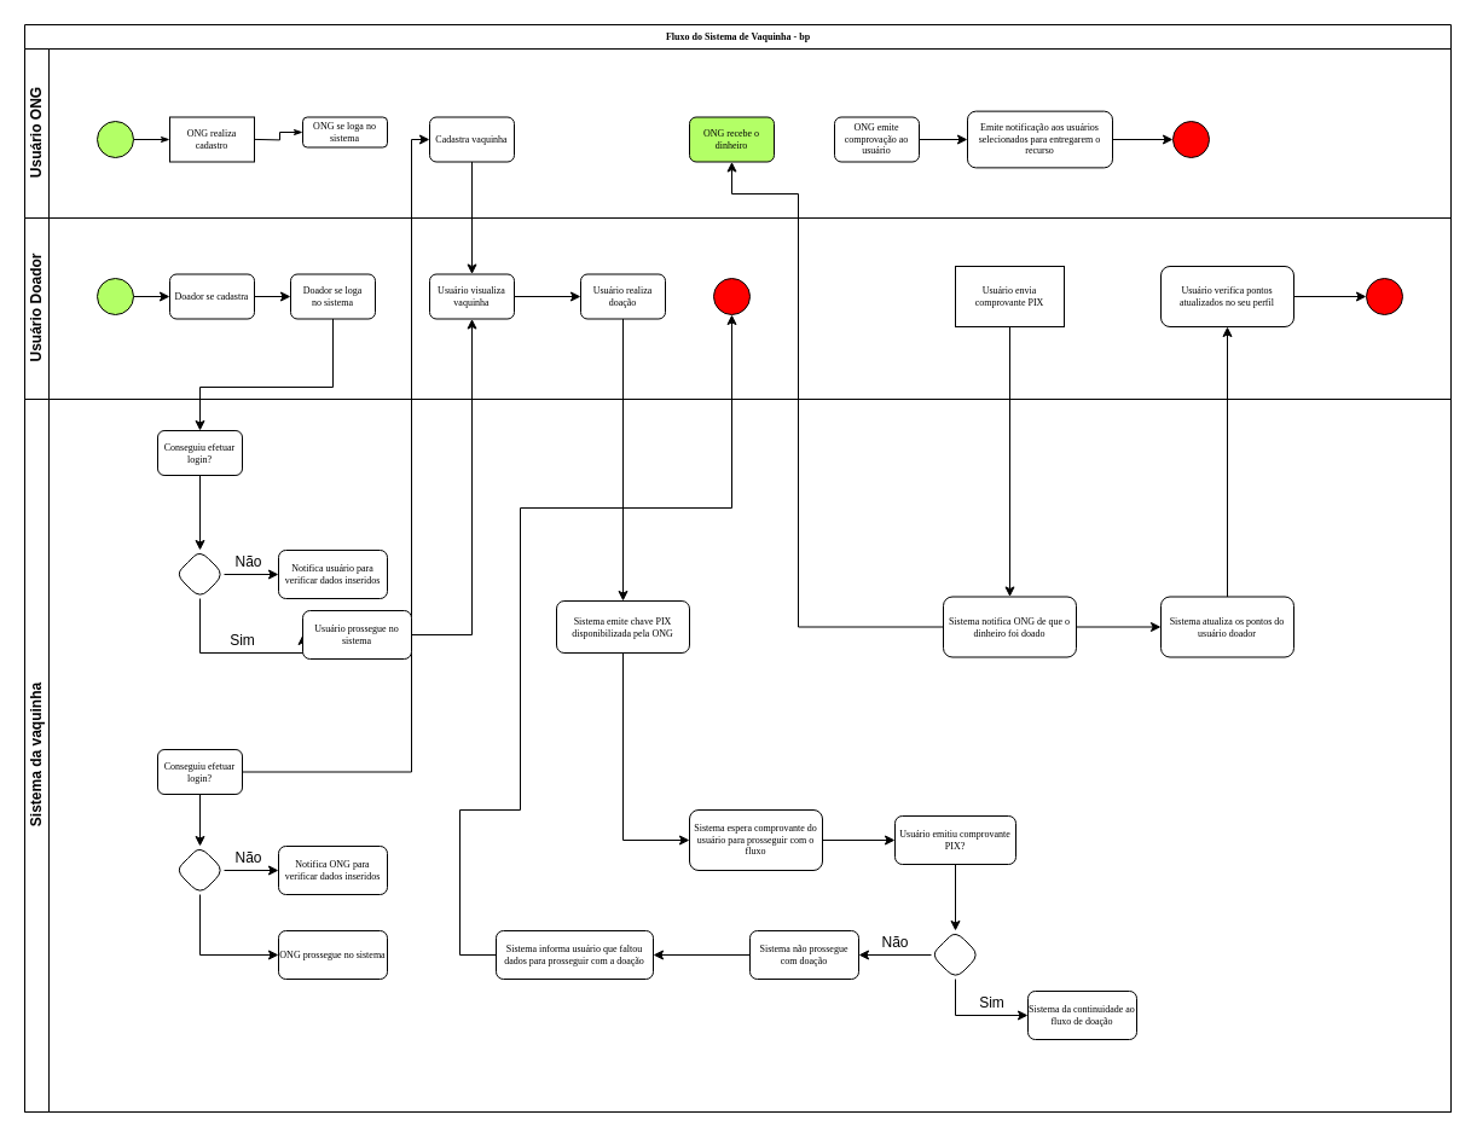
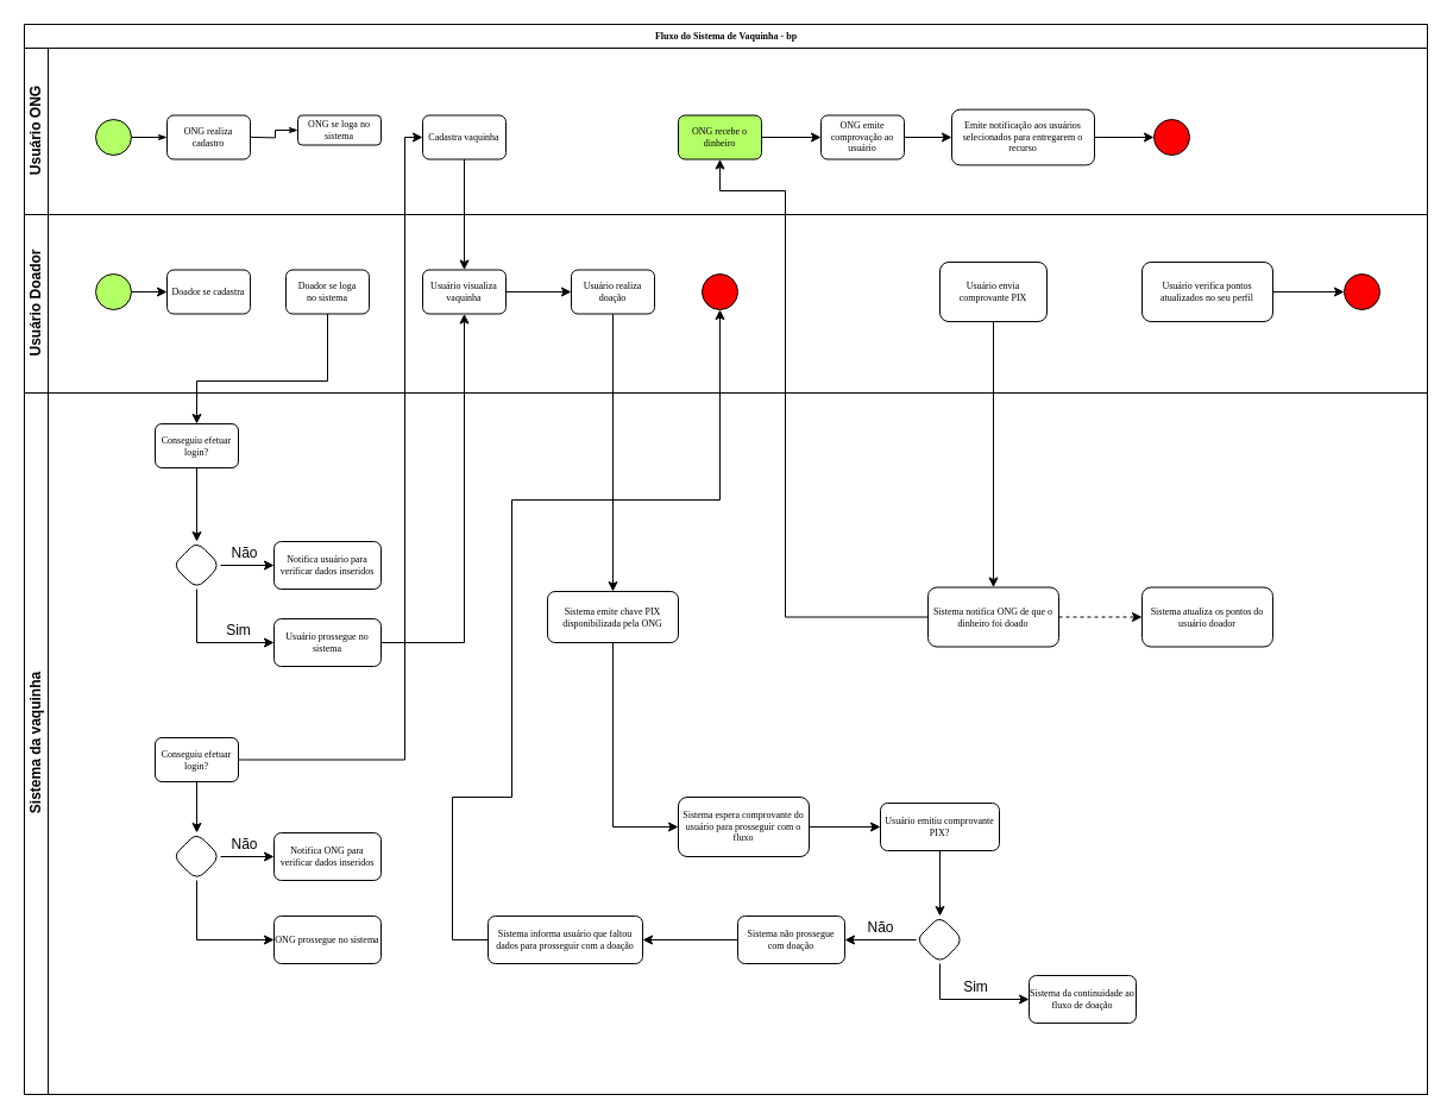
- <mxCell id="6" value="ONG realiza cadastro" style="whiteSpace=wrap;html=1;shadow=0;labelBackgroundColor=none;strokeWidth=1;fontFamily=Verdana;fontSize=8;align=center;rounded=0;" parent="3" vertex="1"><mxGeometry x="120" y="56.5" width="70" height="37" as="geometry" /></mxCell>
+ <mxCell id="6" value="ONG realiza cadastro" style="rounded=1;whiteSpace=wrap;html=1;shadow=0;labelBackgroundColor=none;strokeWidth=1;fontFamily=Verdana;fontSize=8;align=center;" parent="3" vertex="1"><mxGeometry x="120" y="56.5" width="70" height="37" as="geometry" /></mxCell>
+ <mxCell id="10" style="edgeStyle=orthogonalEdgeStyle;rounded=0;orthogonalLoop=1;jettySize=auto;html=1;entryX=0;entryY=0.5;entryDx=0;entryDy=0;" edge="1" parent="3" source="11" target="13"><mxGeometry relative="1" as="geometry" /></mxCell>
- <mxCell id="26" style="edgeStyle=orthogonalEdgeStyle;rounded=0;orthogonalLoop=1;jettySize=auto;html=1;entryX=0;entryY=0.5;entryDx=0;entryDy=0;" edge="1" parent="25" source="27" target="28"><mxGeometry relative="1" as="geometry" /></mxCell>
- <mxCell id="34" value="Usuário envia comprovante PIX" style="whiteSpace=wrap;html=1;shadow=0;labelBackgroundColor=none;strokeWidth=1;fontFamily=Verdana;fontSize=8;align=center;rounded=0;" vertex="1" parent="25"><mxGeometry x="770" y="40" width="90" height="50" as="geometry" /></mxCell>
+ <mxCell id="34" value="Usuário envia comprovante PIX" style="rounded=1;whiteSpace=wrap;html=1;shadow=0;labelBackgroundColor=none;strokeWidth=1;fontFamily=Verdana;fontSize=8;align=center;" vertex="1" parent="25"><mxGeometry x="770" y="40" width="90" height="50" as="geometry" /></mxCell>
- <mxCell id="75" style="edgeStyle=orthogonalEdgeStyle;rounded=0;orthogonalLoop=1;jettySize=auto;html=1;entryX=0.5;entryY=1;entryDx=0;entryDy=0;" edge="1" parent="2" source="74" target="37"><mxGeometry relative="1" as="geometry" /></mxCell>
- <mxCell id="43" style="edgeStyle=orthogonalEdgeStyle;rounded=0;orthogonalLoop=1;jettySize=auto;html=1;" edge="1" parent="39" source="44" target="74"><mxGeometry relative="1" as="geometry" /></mxCell>
+ <mxCell id="43" style="edgeStyle=orthogonalEdgeStyle;rounded=0;orthogonalLoop=1;jettySize=auto;html=1;dashed=1;" edge="1" parent="39" source="44" target="74"><mxGeometry relative="1" as="geometry" /></mxCell>
- <mxCell id="52" value="Usuário prossegue no sistema" style="whiteSpace=wrap;html=1;fontSize=8;fontFamily=Verdana;rounded=1;shadow=0;labelBackgroundColor=none;strokeWidth=1;" vertex="1" parent="39"><mxGeometry x="230" y="175" width="90" height="40" as="geometry" /></mxCell>
+ <mxCell id="52" value="Usuário prossegue no sistema" style="whiteSpace=wrap;html=1;fontSize=8;fontFamily=Verdana;rounded=1;shadow=0;labelBackgroundColor=none;strokeWidth=1;" vertex="1" parent="39"><mxGeometry x="210" y="190" width="90" height="40" as="geometry" /></mxCell>
- <mxCell id="72" value="Sistema da continuidade ao fluxo de doação" style="whiteSpace=wrap;html=1;fontSize=8;fontFamily=Verdana;rounded=1;shadow=0;labelBackgroundColor=none;strokeWidth=1;" vertex="1" parent="39"><mxGeometry x="830" y="490" width="90" height="40" as="geometry" /></mxCell>
+ <mxCell id="72" value="Sistema da continuidade ao fluxo de doação" style="whiteSpace=wrap;html=1;fontSize=8;fontFamily=Verdana;rounded=1;shadow=0;labelBackgroundColor=none;strokeWidth=1;" vertex="1" parent="39"><mxGeometry x="845" y="490" width="90" height="40" as="geometry" /></mxCell>
